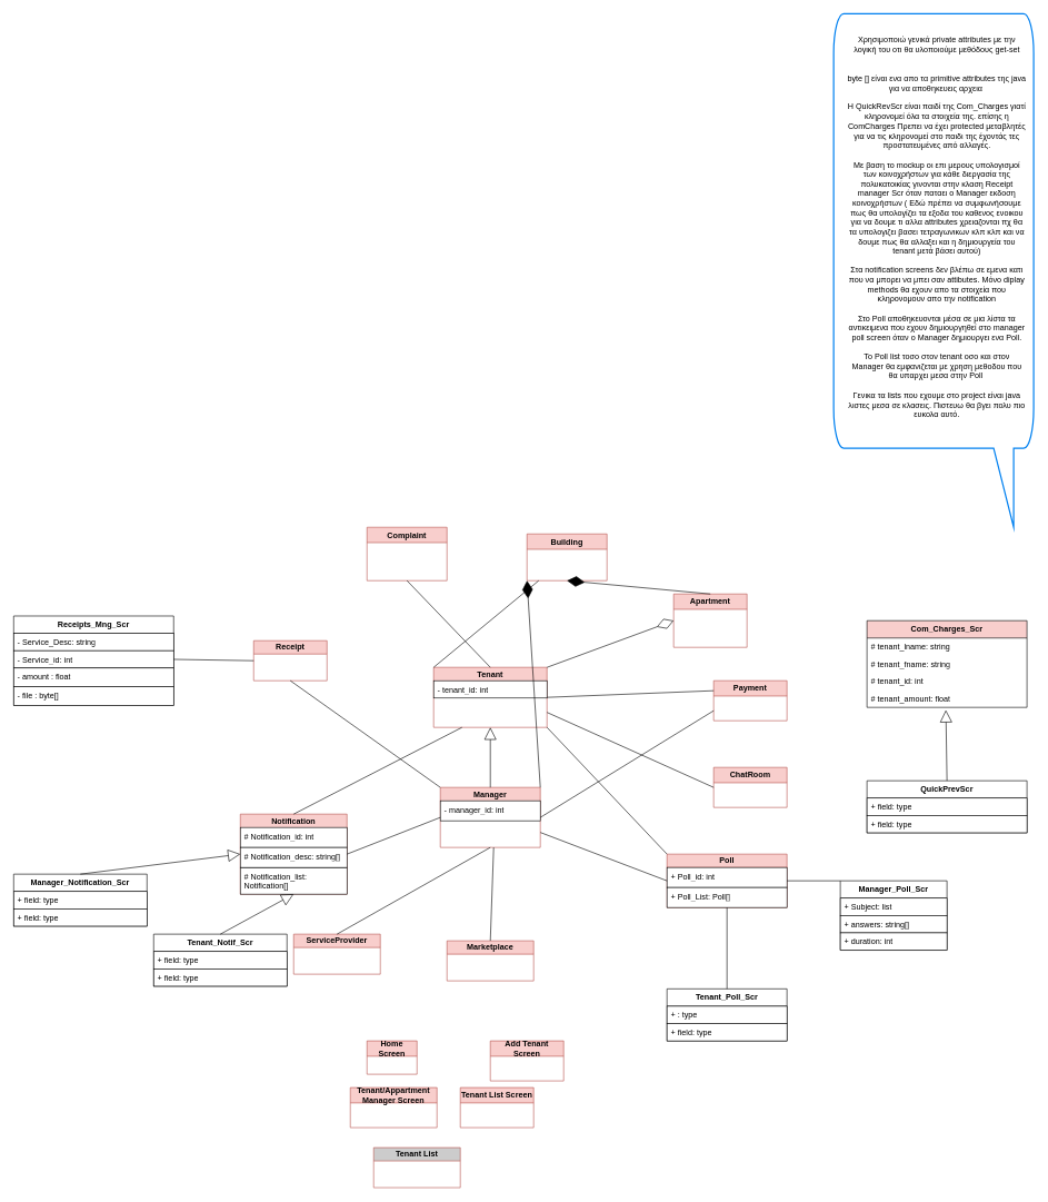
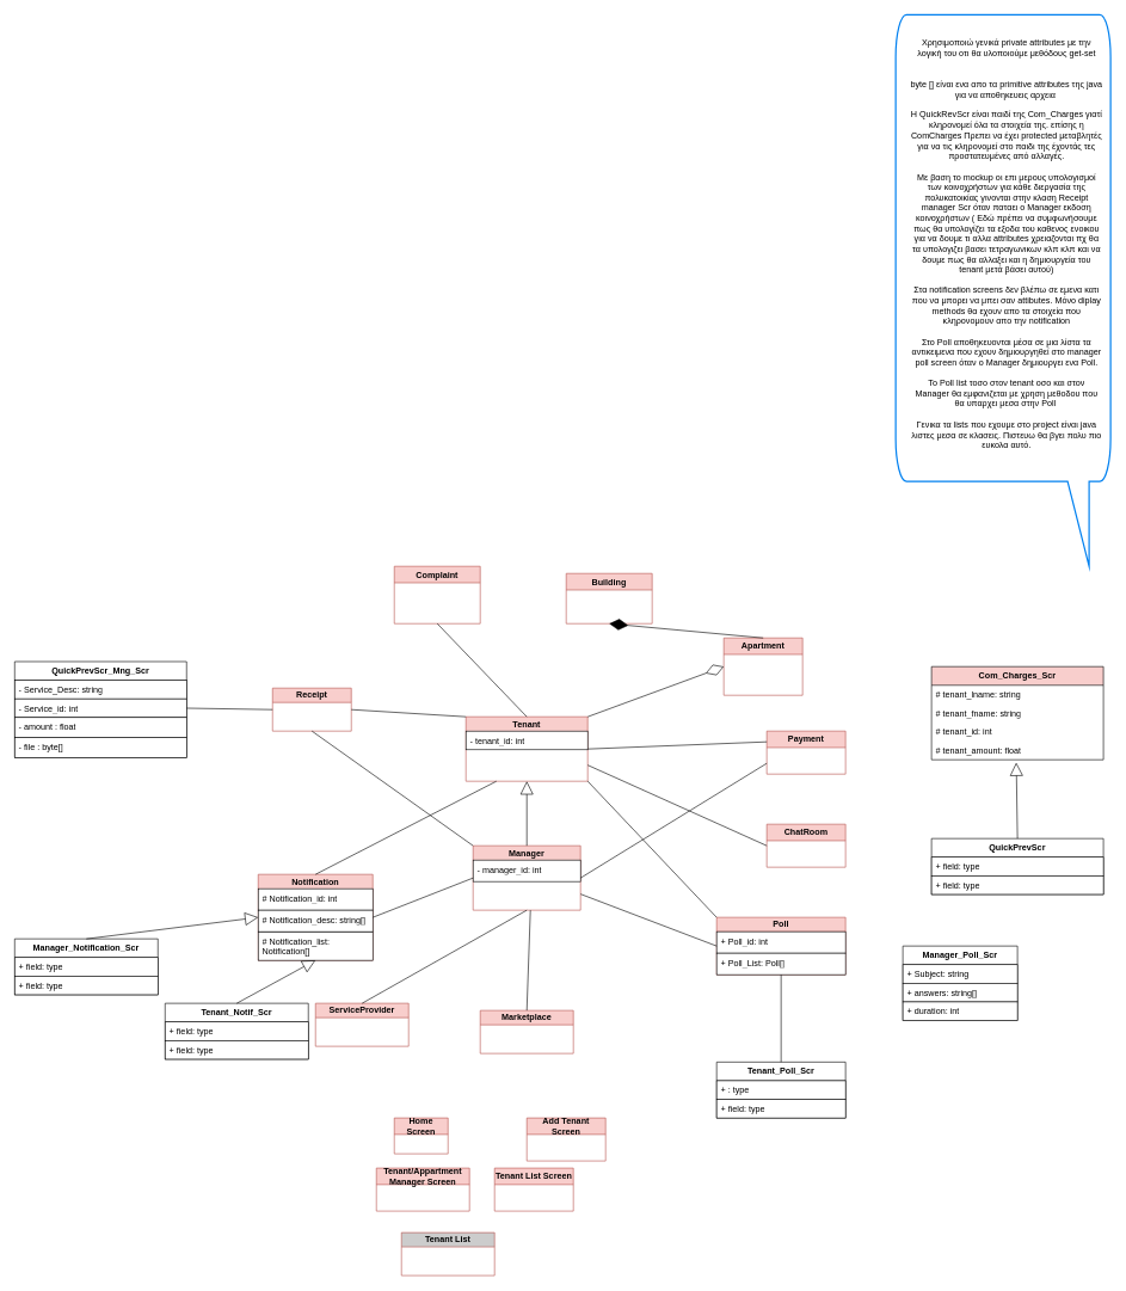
- <mxCell id="58" value="&lt;span style=&quot;font-weight: 700;&quot;&gt;Receipts_Mng_Scr&lt;/span&gt;" style="swimlane;fontStyle=0;childLayout=stackLayout;horizontal=1;startSize=26;fillColor=light-dark(#FFFFFF,#512D2B);horizontalStack=0;resizeParent=1;resizeParentMax=0;resizeLast=0;collapsible=1;marginBottom=0;whiteSpace=wrap;html=1;strokeColor=light-dark(#000000,#512D2B);" parent="1" vertex="1"><mxGeometry x="20" y="923" width="240" height="134" as="geometry" /></mxCell>
+ <mxCell id="58" value="&lt;span style=&quot;font-weight: 700;&quot;&gt;QuickPrevScr_Mng_Scr&lt;/span&gt;" style="swimlane;fontStyle=0;childLayout=stackLayout;horizontal=1;startSize=26;fillColor=light-dark(#FFFFFF,#512D2B);horizontalStack=0;resizeParent=1;resizeParentMax=0;resizeLast=0;collapsible=1;marginBottom=0;whiteSpace=wrap;html=1;strokeColor=light-dark(#000000,#512D2B);" parent="1" vertex="1"><mxGeometry x="20" y="923" width="240" height="134" as="geometry" /></mxCell>
- <mxCell id="27" value="" style="endArrow=none;html=1;rounded=0;exitX=0;exitY=0;exitDx=0;exitDy=0;" parent="1" source="11" target="2" edge="1"><mxGeometry width="50" height="50" relative="1" as="geometry"><mxPoint x="1020" y="1210" as="sourcePoint" /><mxPoint x="1070" y="1160" as="targetPoint" /></mxGeometry></mxCell>
+ <mxCell id="27" value="" style="endArrow=none;html=1;rounded=0;entryX=1;entryY=0.5;entryDx=0;entryDy=0;exitX=0;exitY=0;exitDx=0;exitDy=0;" parent="1" source="11" target="17" edge="1"><mxGeometry width="50" height="50" relative="1" as="geometry"><mxPoint x="1020" y="1210" as="sourcePoint" /><mxPoint x="1070" y="1160" as="targetPoint" /></mxGeometry></mxCell>
- <mxCell id="29" value="" style="endArrow=diamondThin;endFill=1;endSize=24;html=1;rounded=0;entryX=0;entryY=1;entryDx=0;entryDy=0;exitX=1;exitY=0;exitDx=0;exitDy=0;" parent="1" source="13" target="2" edge="1"><mxGeometry width="160" relative="1" as="geometry"><mxPoint x="960" y="1180" as="sourcePoint" /><mxPoint x="1120" y="1180" as="targetPoint" /></mxGeometry></mxCell>
- <mxCell id="75" value="" style="endArrow=none;html=1;rounded=0;entryX=1;entryY=0.5;entryDx=0;entryDy=0;exitX=0;exitY=0;exitDx=0;exitDy=0;" parent="1" source="48" target="4" edge="1"><mxGeometry width="50" height="50" relative="1" as="geometry"><mxPoint x="1300" y="1565" as="sourcePoint" /><mxPoint x="1000" y="1430" as="targetPoint" /></mxGeometry></mxCell>
- <mxCell id="49" value="+ Subject: list" style="text;strokeColor=light-dark(#000000,#512D2B);fillColor=default;align=left;verticalAlign=top;spacingLeft=4;spacingRight=4;overflow=hidden;rotatable=0;points=[[0,0.5],[1,0.5]];portConstraint=eastwest;whiteSpace=wrap;html=1;" parent="48" vertex="1"><mxGeometry y="26" width="160" height="26" as="geometry" /></mxCell>
+ <mxCell id="49" value="+ Subject: string" style="text;strokeColor=light-dark(#000000,#512D2B);fillColor=default;align=left;verticalAlign=top;spacingLeft=4;spacingRight=4;overflow=hidden;rotatable=0;points=[[0,0.5],[1,0.5]];portConstraint=eastwest;whiteSpace=wrap;html=1;" parent="48" vertex="1"><mxGeometry y="26" width="160" height="26" as="geometry" /></mxCell>
